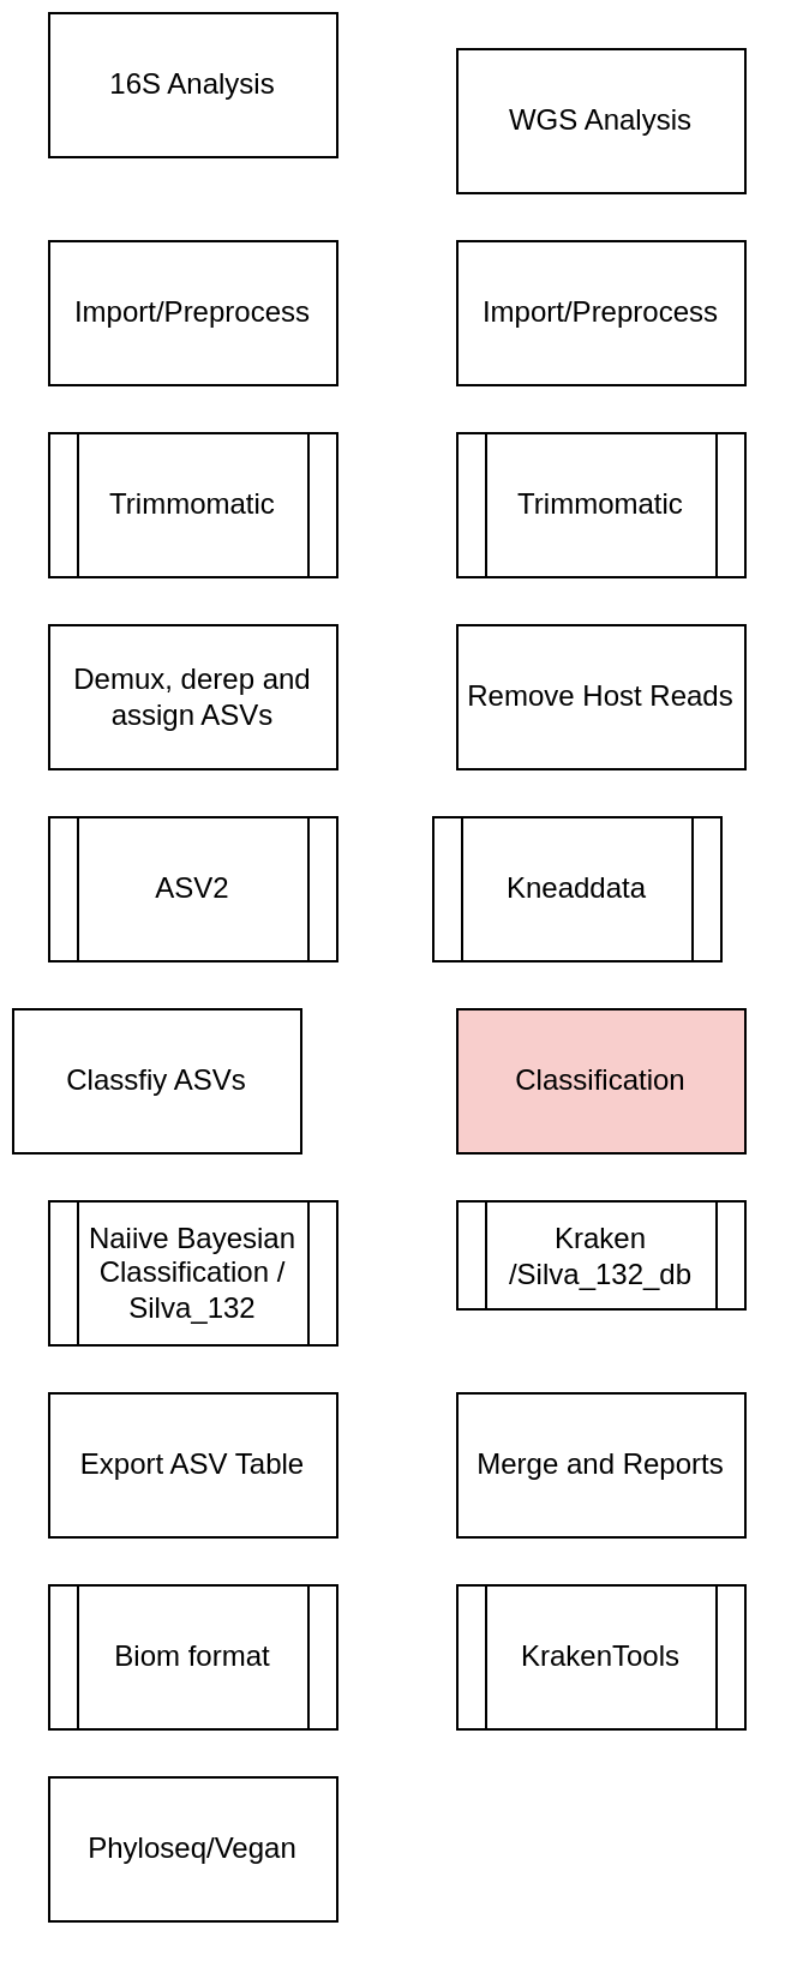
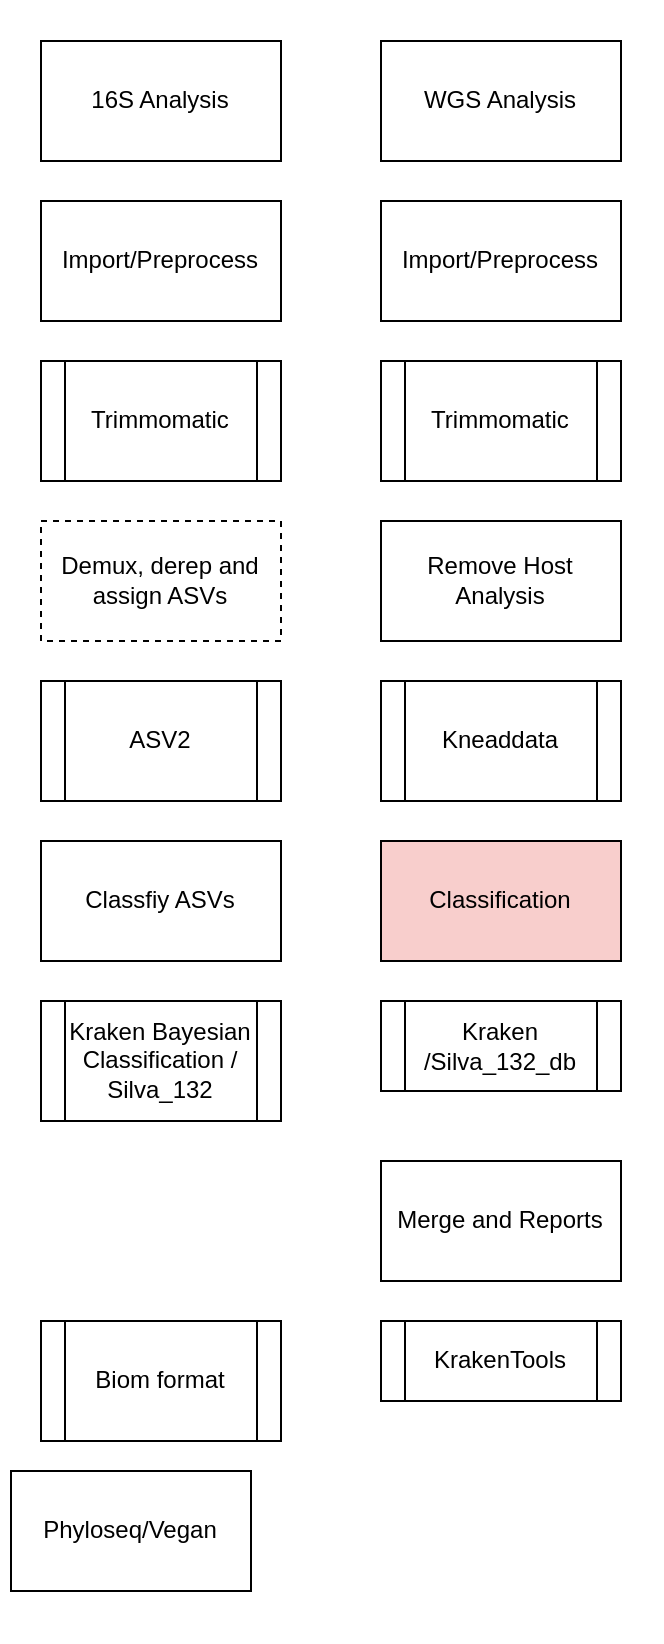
- <mxCell id="10" value="16S Analysis" style="rounded=0;whiteSpace=wrap;html=1;" vertex="1" parent="1"><mxGeometry x="20" y="5" width="120" height="60" as="geometry" /></mxCell>
+ <mxCell id="10" value="16S Analysis" style="rounded=0;whiteSpace=wrap;html=1;" vertex="1" parent="1"><mxGeometry x="20" width="120" height="60" as="geometry" y="20" /></mxCell>
- <mxCell id="4" value="Demux, derep and assign ASVs" style="rounded=0;whiteSpace=wrap;html=1;" parent="1" vertex="1"><mxGeometry x="20" y="260" width="120" height="60" as="geometry" /></mxCell>
+ <mxCell id="4" value="Demux, derep and assign ASVs" style="rounded=0;whiteSpace=wrap;html=1;dashed=1;" parent="1" vertex="1"><mxGeometry x="20" y="260" width="120" height="60" as="geometry" /></mxCell>
- <mxCell id="13" value="Remove Host Reads" style="rounded=0;whiteSpace=wrap;html=1;" vertex="1" parent="1"><mxGeometry x="190" y="260" width="120" height="60" as="geometry" /></mxCell>
+ <mxCell id="13" value="Remove Host Analysis" style="rounded=0;whiteSpace=wrap;html=1;" vertex="1" parent="1"><mxGeometry x="190" y="260" width="120" height="60" as="geometry" /></mxCell>
- <mxCell id="14" value="Kneaddata" style="shape=process;whiteSpace=wrap;html=1;backgroundOutline=1;" vertex="1" parent="1"><mxGeometry x="180" y="340" width="120" height="60" as="geometry" /></mxCell>
+ <mxCell id="14" value="Kneaddata" style="shape=process;whiteSpace=wrap;html=1;backgroundOutline=1;" vertex="1" parent="1"><mxGeometry x="190" y="340" width="120" height="60" as="geometry" /></mxCell>
- <mxCell id="6" value="Classfiy ASVs" style="rounded=0;whiteSpace=wrap;html=1;" parent="1" vertex="1"><mxGeometry x="5" y="420" width="120" height="60" as="geometry" /></mxCell>
+ <mxCell id="6" value="Classfiy ASVs" style="rounded=0;whiteSpace=wrap;html=1;" parent="1" vertex="1"><mxGeometry x="20" y="420" width="120" height="60" as="geometry" /></mxCell>
- <mxCell id="7" value="Naiive Bayesian Classification / Silva_132" style="shape=process;whiteSpace=wrap;html=1;backgroundOutline=1;" parent="1" vertex="1"><mxGeometry x="20" y="500" width="120" height="60" as="geometry" /></mxCell>
+ <mxCell id="7" value="Kraken Bayesian Classification / Silva_132" style="shape=process;whiteSpace=wrap;html=1;backgroundOutline=1;" parent="1" vertex="1"><mxGeometry x="20" y="500" width="120" height="60" as="geometry" /></mxCell>
- <mxCell id="8" value="Export ASV Table" style="rounded=0;whiteSpace=wrap;html=1;" parent="1" vertex="1"><mxGeometry x="20" y="580" width="120" height="60" as="geometry" /></mxCell>
- <mxCell id="18" value="KrakenTools" style="shape=process;whiteSpace=wrap;html=1;backgroundOutline=1;" vertex="1" parent="1"><mxGeometry x="190" y="660" width="120" height="60" as="geometry" /></mxCell>
+ <mxCell id="18" value="KrakenTools" style="shape=process;whiteSpace=wrap;html=1;backgroundOutline=1;" vertex="1" parent="1"><mxGeometry x="190" y="660" width="120" height="40" as="geometry" /></mxCell>
- <mxCell id="20" value="Phyloseq/Vegan" style="rounded=0;whiteSpace=wrap;html=1;" vertex="1" parent="1"><mxGeometry x="20" y="740" width="120" height="60" as="geometry" /></mxCell>
+ <mxCell id="20" value="Phyloseq/Vegan" style="rounded=0;whiteSpace=wrap;html=1;" vertex="1" parent="1"><mxGeometry x="5" y="735" width="120" height="60" as="geometry" /></mxCell>
